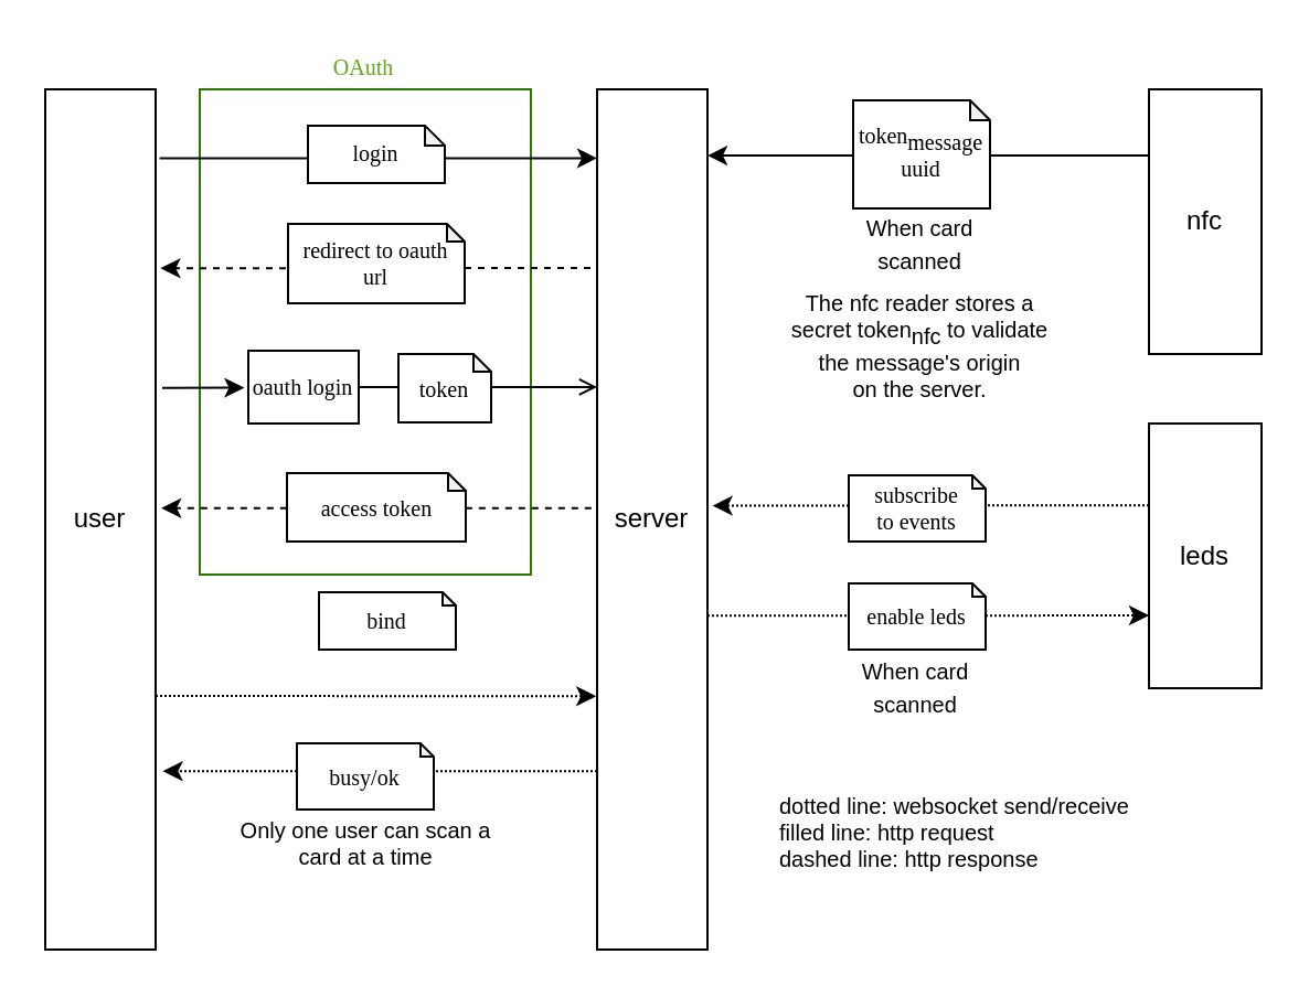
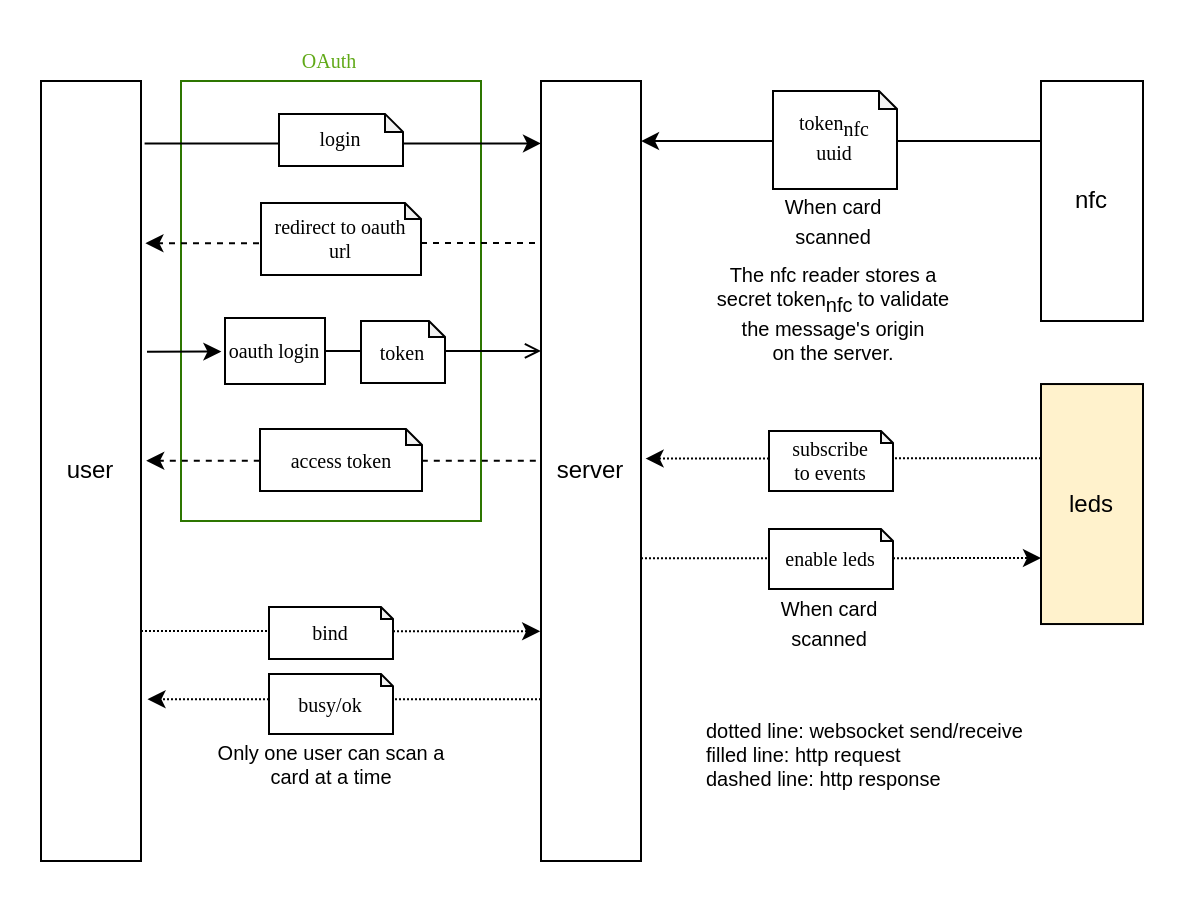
- <mxCell id="18" value="&lt;font face=&quot;Lucida Console&quot; style=&quot;font-size: 10px;&quot;&gt;token&lt;sub style=&quot;font-size: 10px;&quot;&gt;message&lt;/sub&gt;&lt;br style=&quot;font-size: 10px;&quot;&gt;uuid&lt;/font&gt;" style="shape=note;whiteSpace=wrap;html=1;backgroundOutline=1;darkOpacity=0.05;size=9;fontSize=10;" vertex="1" parent="1"><mxGeometry x="386" y="45" width="62" height="48.95" as="geometry" /></mxCell>
+ <mxCell id="18" value="&lt;font face=&quot;Lucida Console&quot; style=&quot;font-size: 10px;&quot;&gt;token&lt;sub style=&quot;font-size: 10px;&quot;&gt;nfc&lt;/sub&gt;&lt;br style=&quot;font-size: 10px;&quot;&gt;uuid&lt;/font&gt;" style="shape=note;whiteSpace=wrap;html=1;backgroundOutline=1;darkOpacity=0.05;size=9;fontSize=10;" vertex="1" parent="1"><mxGeometry x="386" y="45" width="62" height="48.95" as="geometry" /></mxCell>
- <mxCell id="16" value="leds" style="rounded=0;whiteSpace=wrap;html=1;" vertex="1" parent="1"><mxGeometry x="520" y="191.52" width="51" height="120" as="geometry" /></mxCell>
+ <mxCell id="16" value="leds" style="rounded=0;whiteSpace=wrap;html=1;fillColor=#fff2cc;" vertex="1" parent="1"><mxGeometry x="520" y="191.52" width="51" height="120" as="geometry" /></mxCell>
- <mxCell id="29" value="&lt;font face=&quot;Lucida Console&quot;&gt;bind&lt;/font&gt;" style="shape=note;whiteSpace=wrap;html=1;backgroundOutline=1;darkOpacity=0.05;size=6;fontSize=10;" vertex="1" parent="1"><mxGeometry x="144" y="268" width="62" height="26" as="geometry" /></mxCell>
+ <mxCell id="29" value="&lt;font face=&quot;Lucida Console&quot;&gt;bind&lt;/font&gt;" style="shape=note;whiteSpace=wrap;html=1;backgroundOutline=1;darkOpacity=0.05;size=6;fontSize=10;" vertex="1" parent="1"><mxGeometry x="134" y="303" width="62" height="26" as="geometry" /></mxCell>
